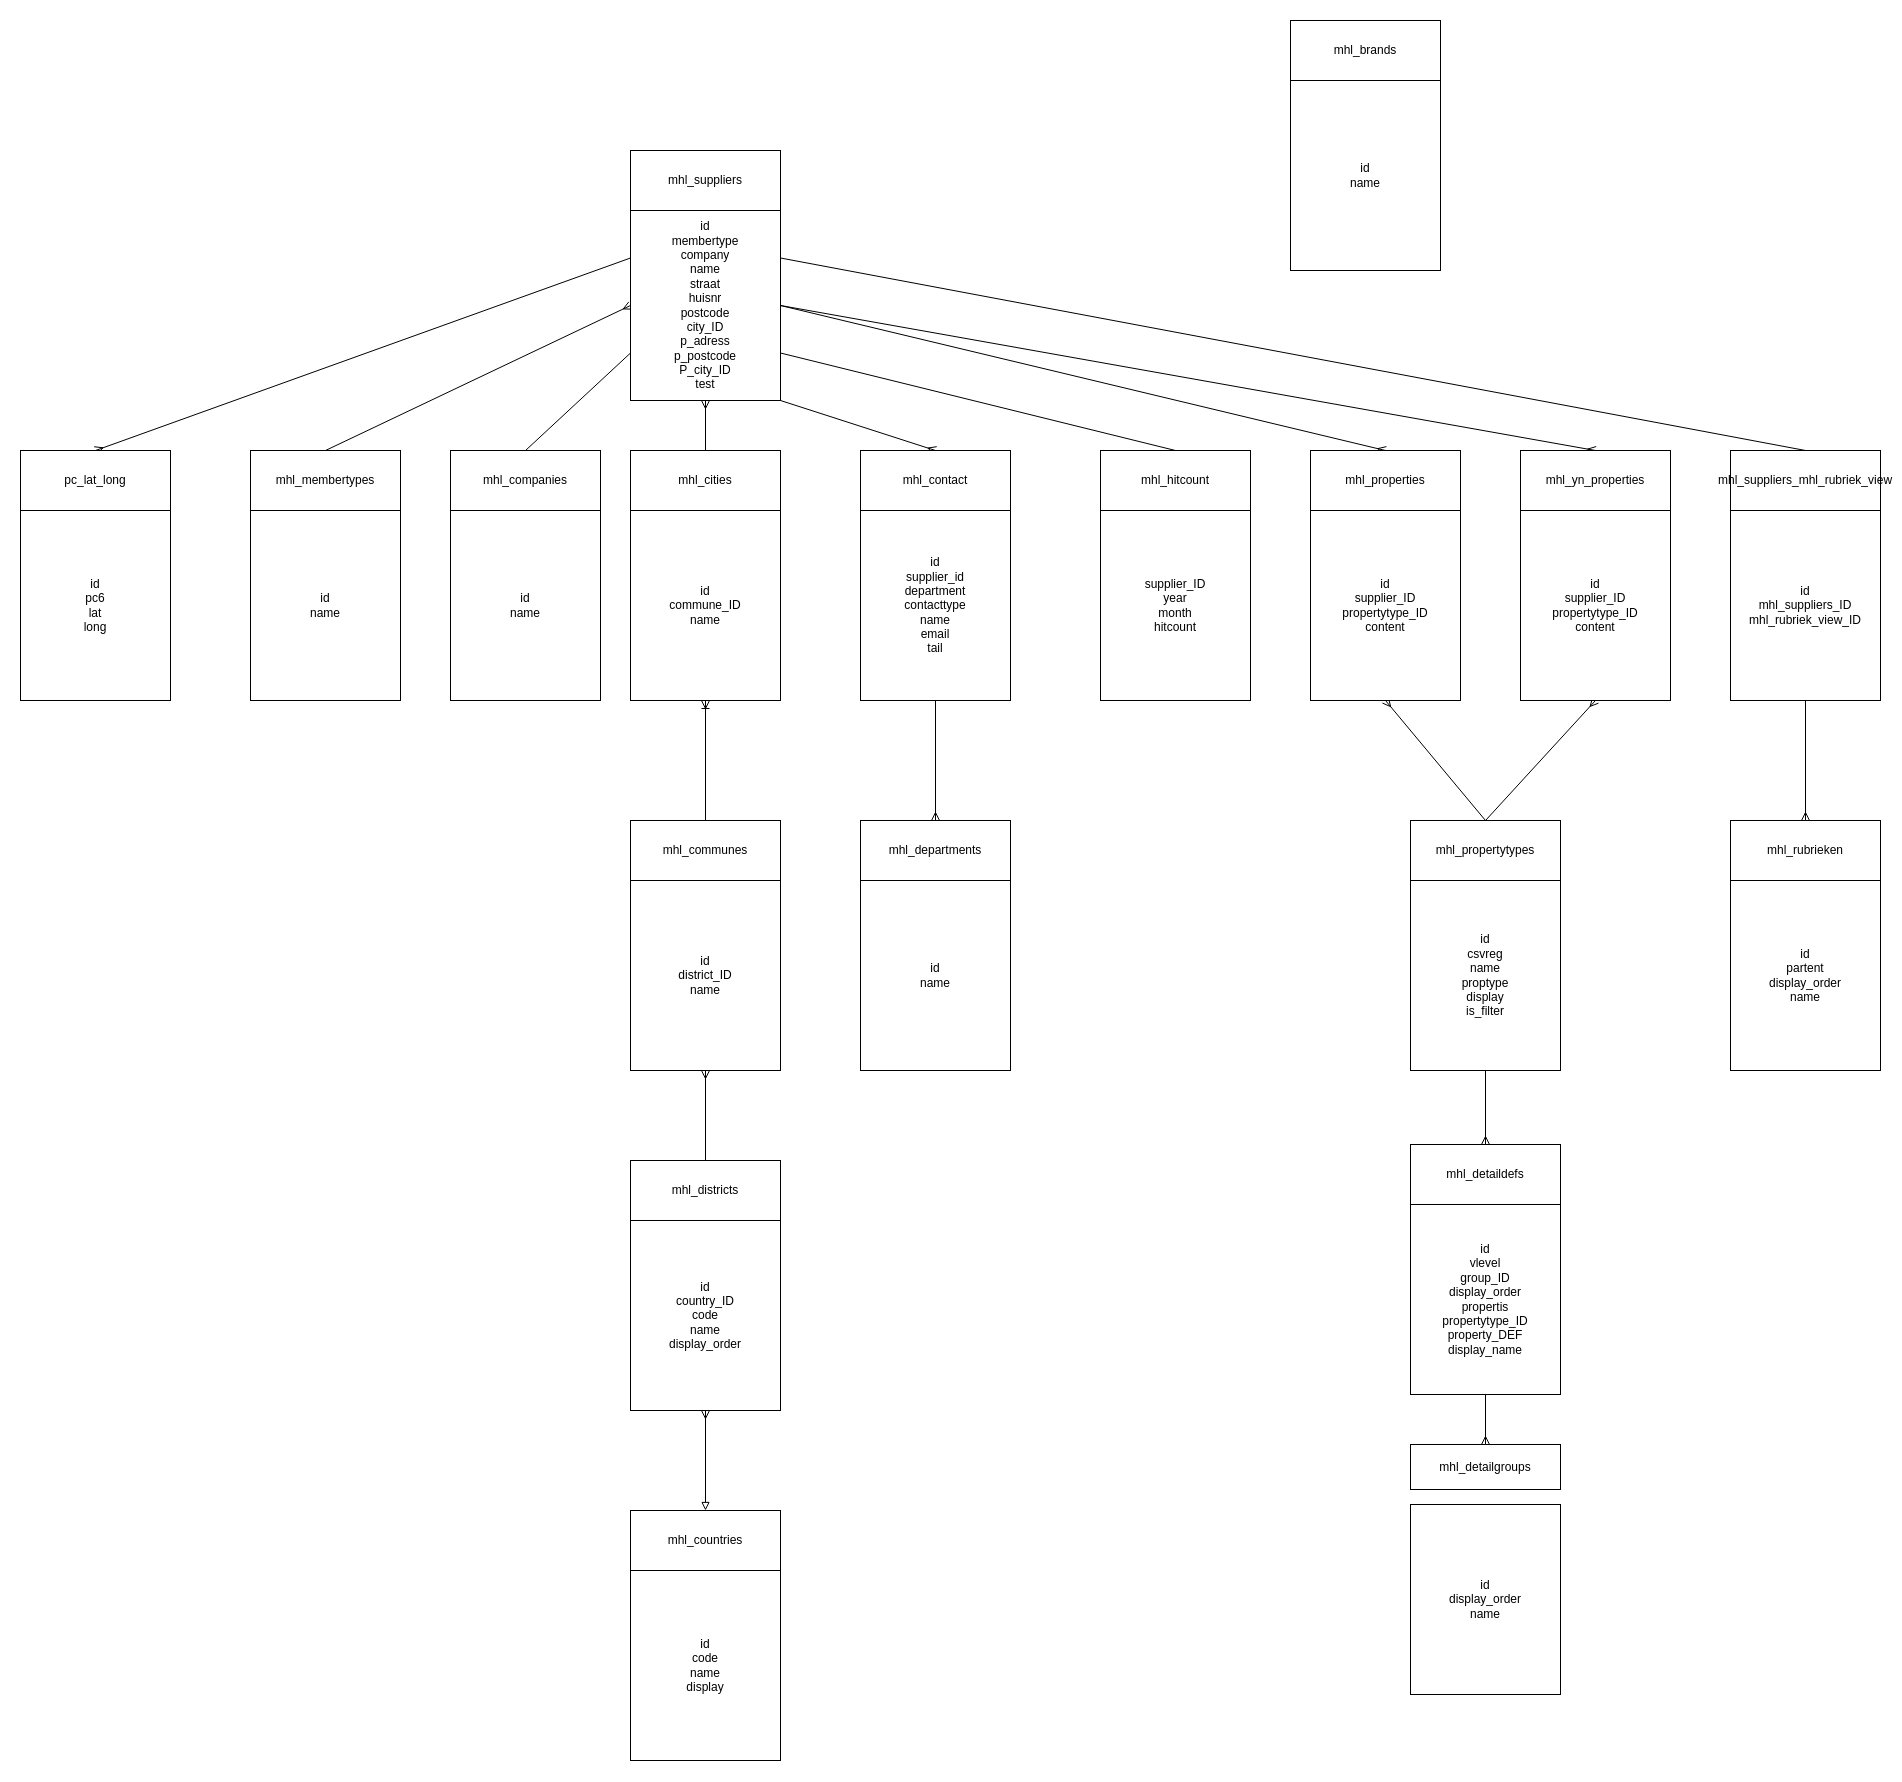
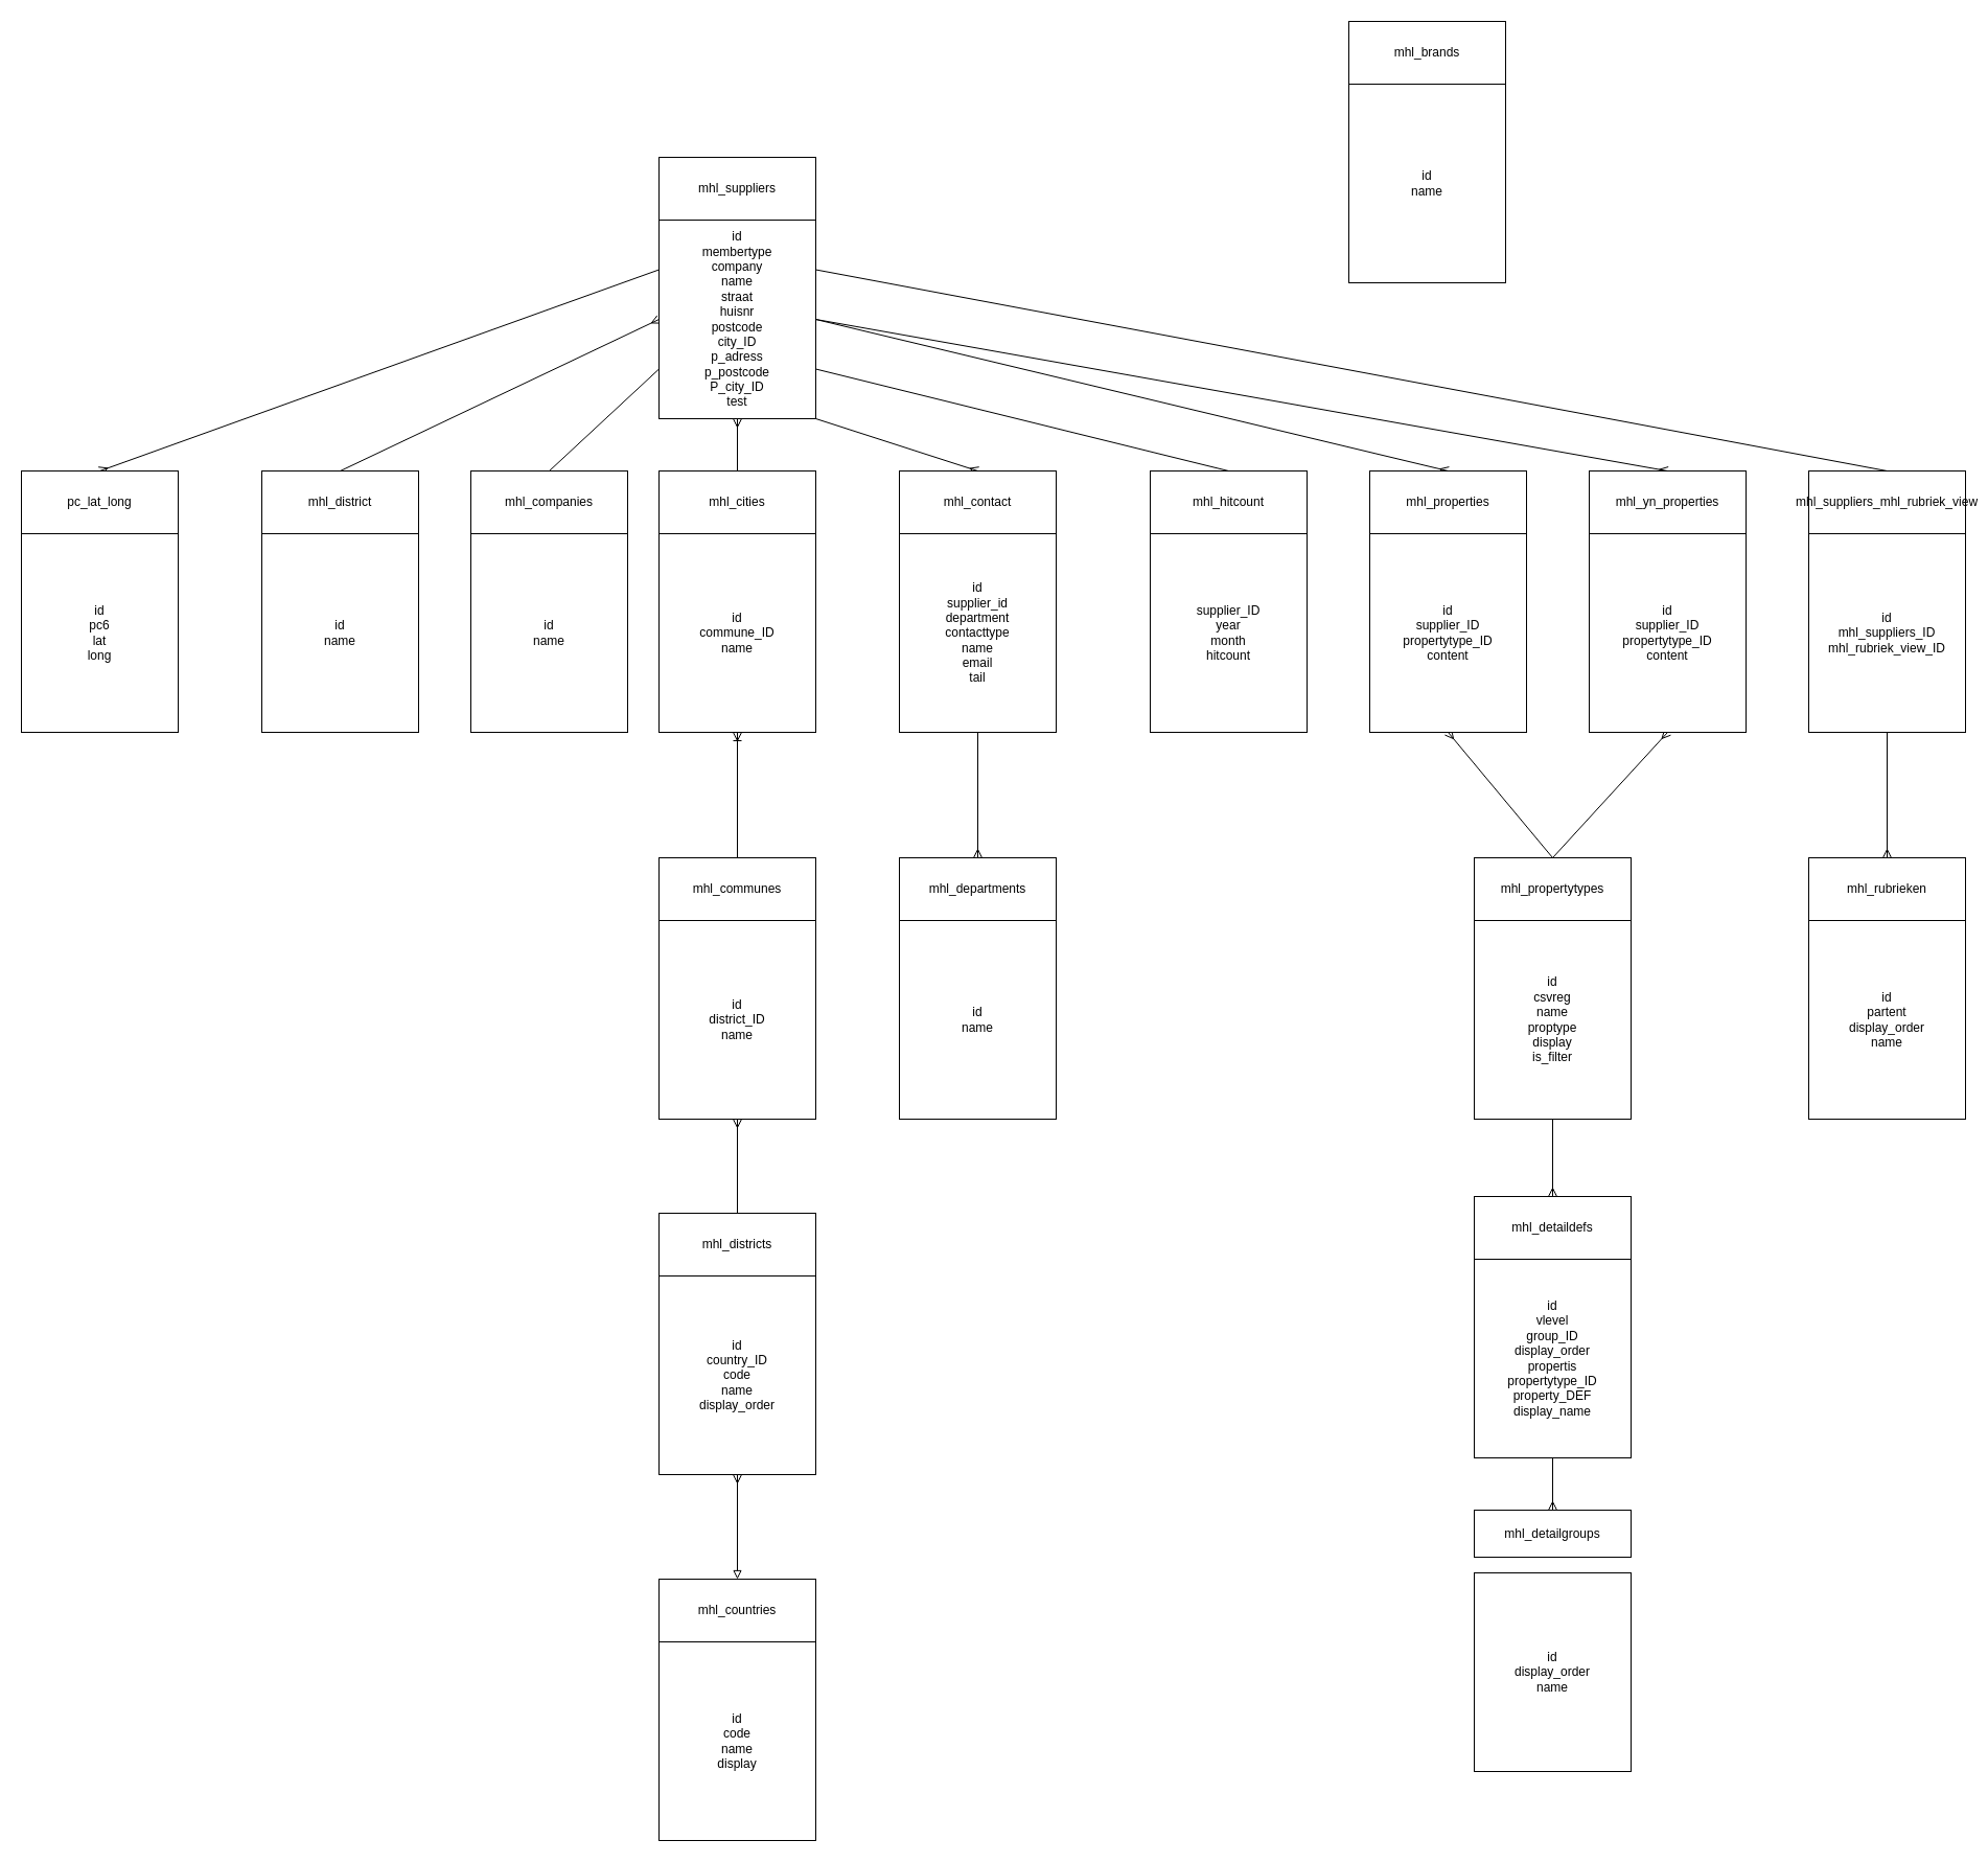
- <mxCell id="9" value="mhl_membertypes" style="rounded=0;whiteSpace=wrap;html=1;" vertex="1" parent="1"><mxGeometry x="250" y="450" width="150" height="60" as="geometry" /></mxCell>
+ <mxCell id="9" value="mhl_district" style="rounded=0;whiteSpace=wrap;html=1;" vertex="1" parent="1"><mxGeometry x="250" y="450" width="150" height="60" as="geometry" /></mxCell>
